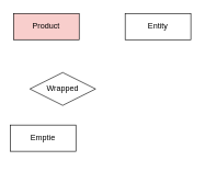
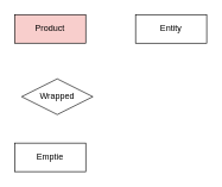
- <mxCell id="4" value="Wrapped" style="shape=rhombus;perimeter=rhombusPerimeter;whiteSpace=wrap;html=1;align=center;" parent="1" vertex="1"><mxGeometry x="45" y="110" width="100" height="50" as="geometry" /></mxCell>
+ <mxCell id="4" value="Wrapped" style="shape=rhombus;perimeter=rhombusPerimeter;whiteSpace=wrap;html=1;align=center;" parent="1" vertex="1"><mxGeometry x="30" y="110" width="100" height="50" as="geometry" /></mxCell>
- <mxCell id="3" value="Emptie" style="whiteSpace=wrap;html=1;align=center;" parent="1" vertex="1"><mxGeometry x="15" y="190" width="100" height="40" as="geometry" /></mxCell>
+ <mxCell id="3" value="Emptie" style="whiteSpace=wrap;html=1;align=center;" parent="1" vertex="1"><mxGeometry x="20" y="200" width="100" height="40" as="geometry" /></mxCell>
